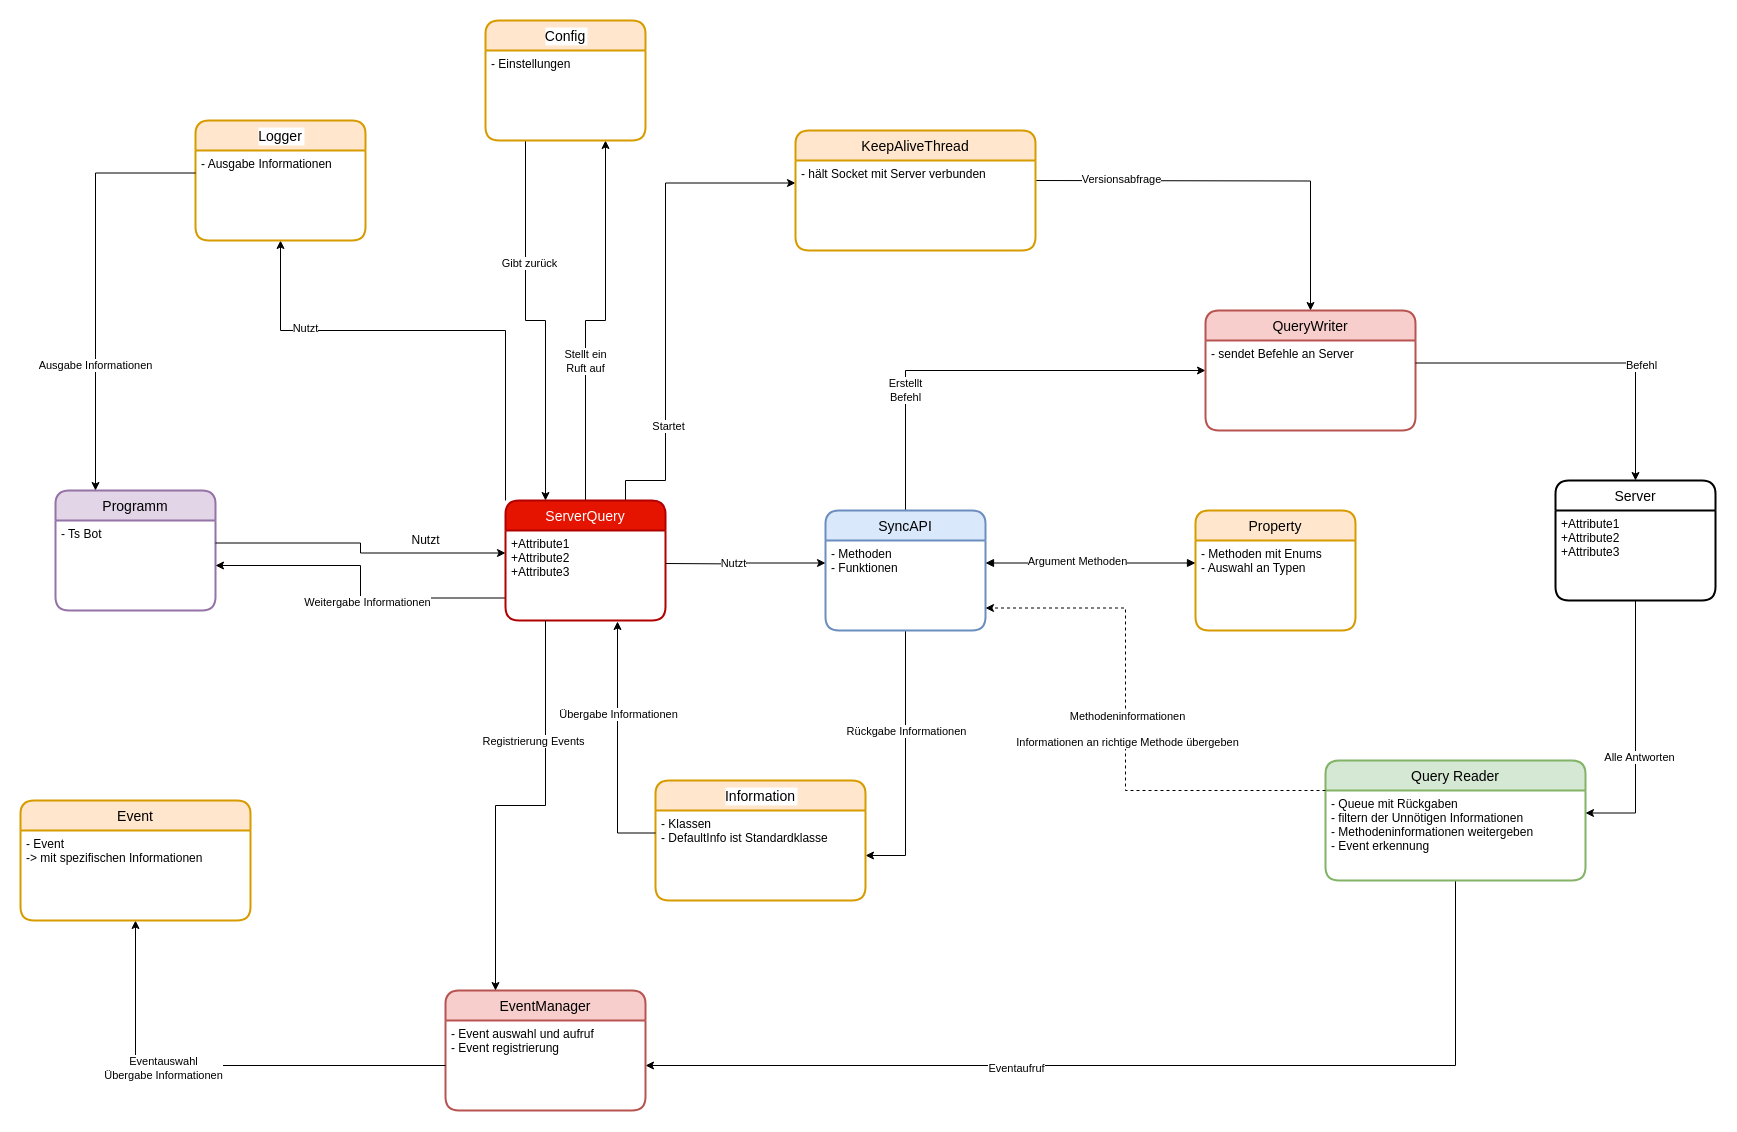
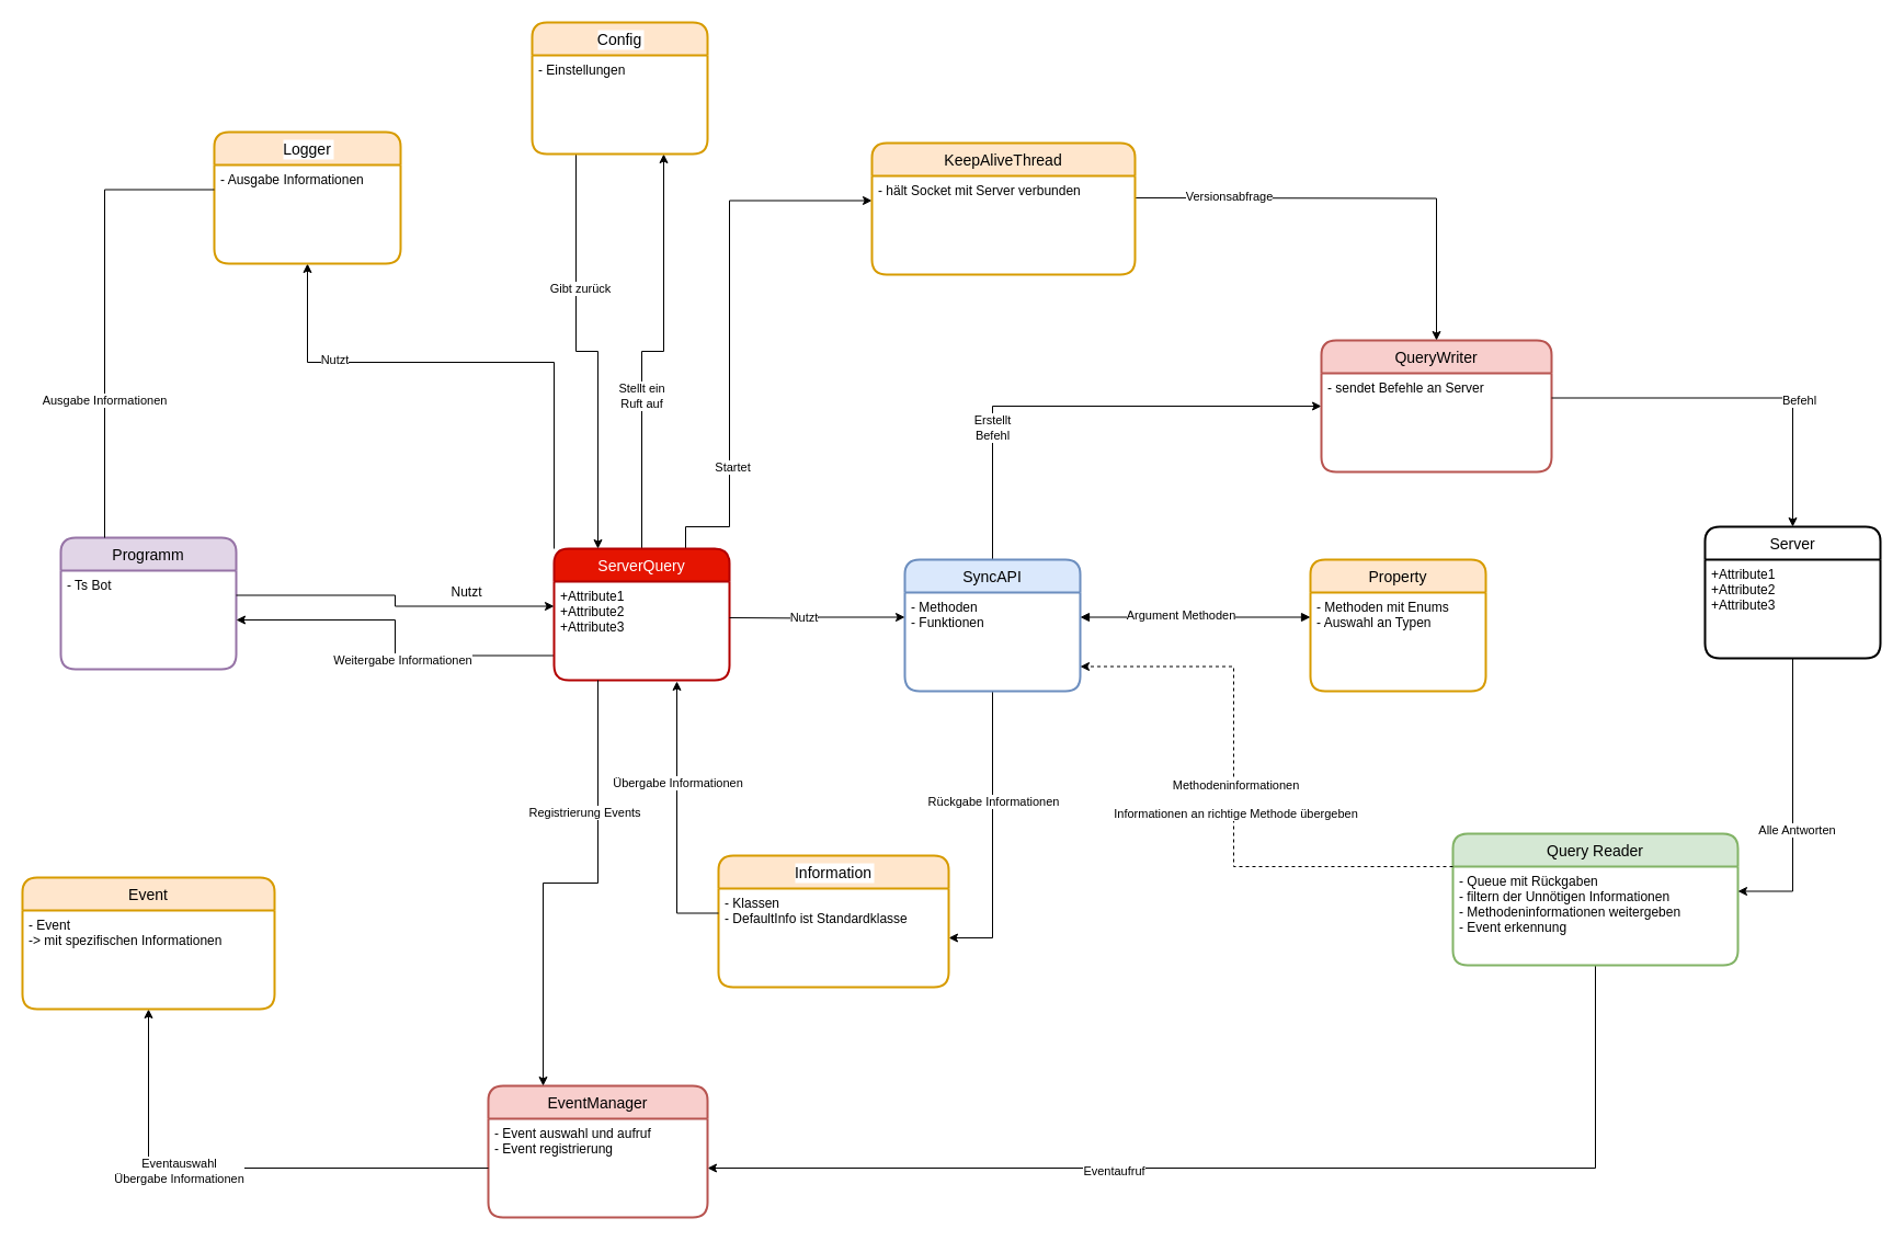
- <mxCell id="58" style="edgeStyle=orthogonalEdgeStyle;rounded=0;orthogonalLoop=1;jettySize=auto;html=1;exitX=0;exitY=0.25;exitDx=0;exitDy=0;entryX=0.25;entryY=0;entryDx=0;entryDy=0;" parent="1" source="57" target="20" edge="1"><mxGeometry relative="1" as="geometry" /></mxCell>
+ <mxCell id="58" style="edgeStyle=orthogonalEdgeStyle;rounded=0;orthogonalLoop=1;jettySize=auto;html=1;exitX=0;exitY=0.25;exitDx=0;exitDy=0;entryX=0.25;entryY=0;entryDx=0;entryDy=0;endArrow=none;" parent="1" source="57" target="20" edge="1"><mxGeometry relative="1" as="geometry" /></mxCell>
